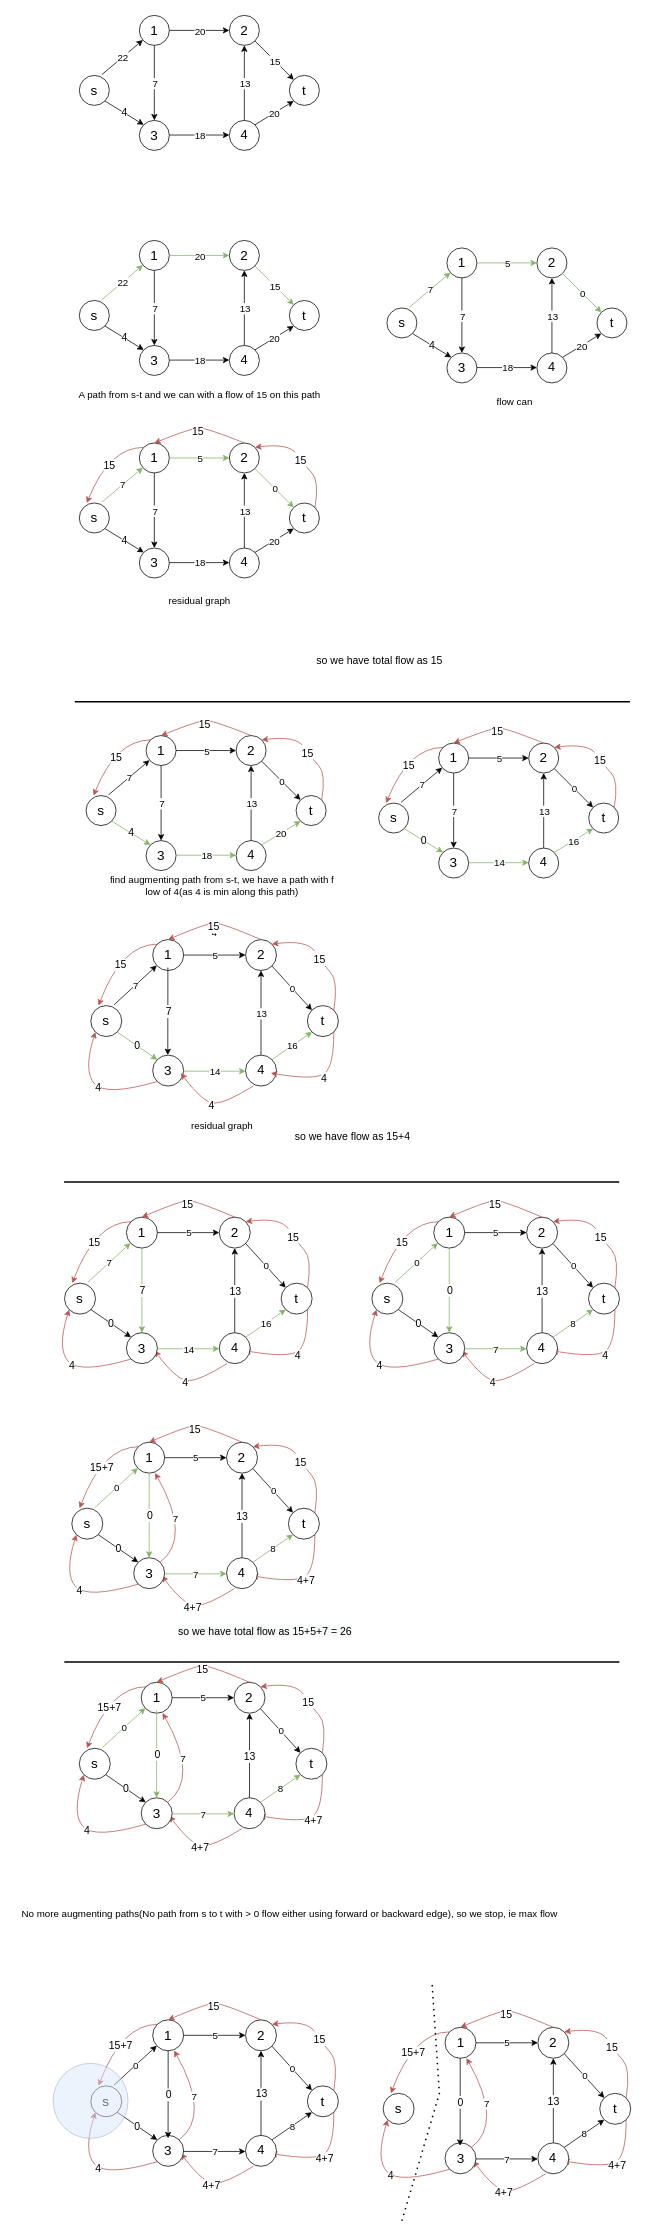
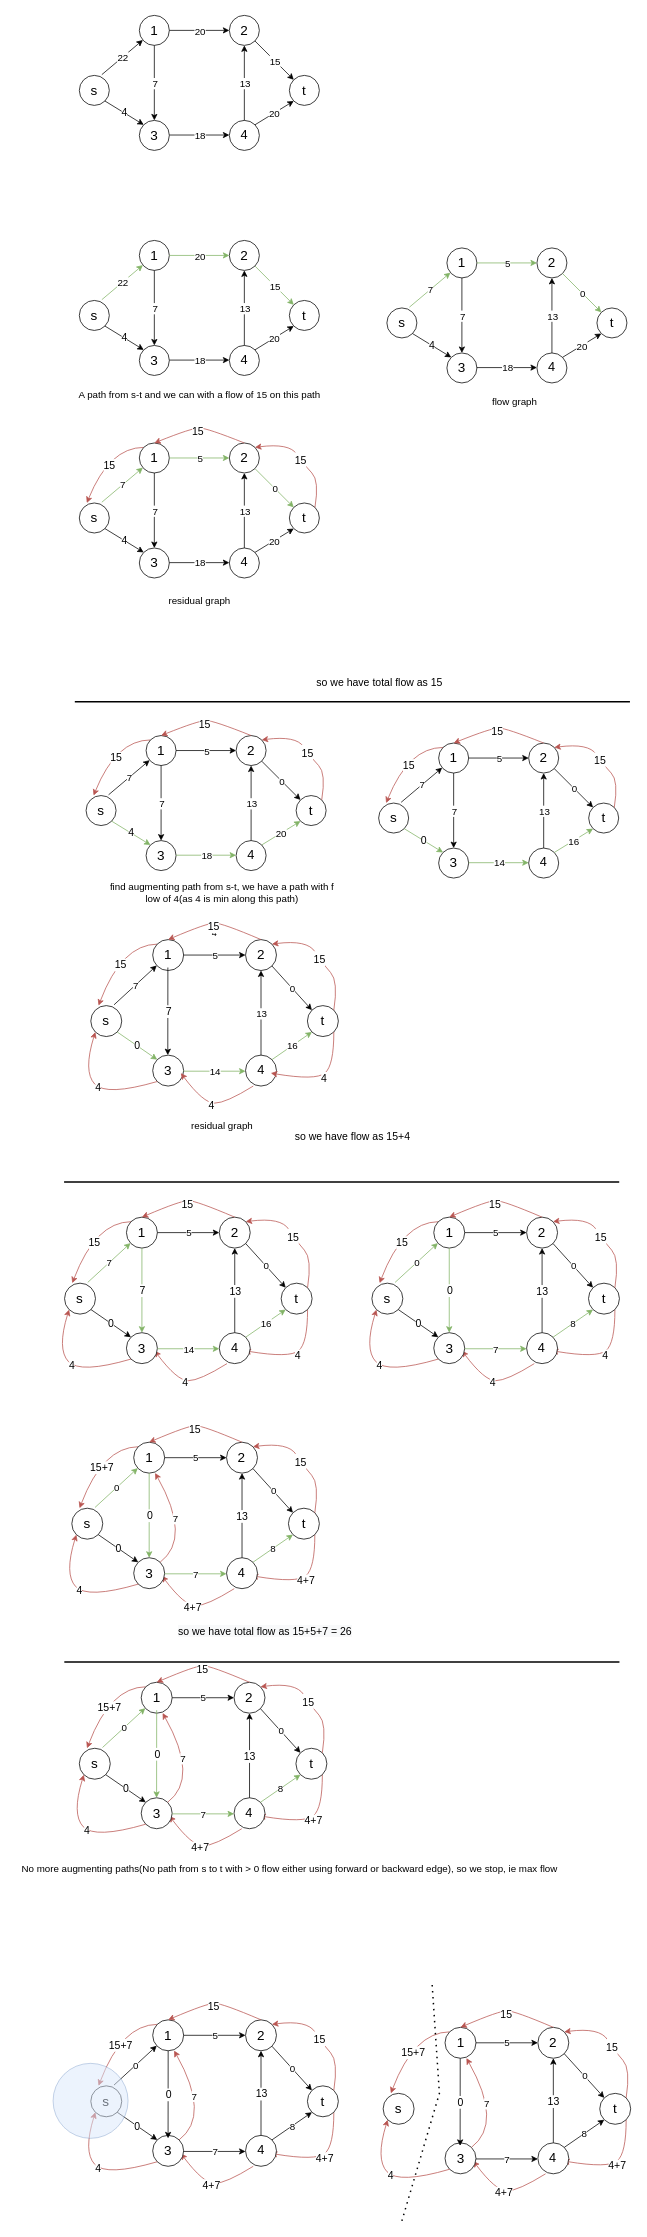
- <mxCell id="400" value="flow can" style="text;html=1;align=center;verticalAlign=middle;resizable=0;points=[];autosize=1;strokeColor=none;fillColor=none;fontSize=13;" vertex="1" parent="1"><mxGeometry x="645" y="525" width="80" height="20" as="geometry" /></mxCell>
+ <mxCell id="400" value="flow graph" style="text;html=1;align=center;verticalAlign=middle;resizable=0;points=[];autosize=1;strokeColor=none;fillColor=none;fontSize=13;" vertex="1" parent="1"><mxGeometry x="645" y="525" width="80" height="20" as="geometry" /></mxCell>
- <mxCell id="158" value="so we have total flow as 15" style="text;html=1;align=center;verticalAlign=middle;resizable=0;points=[];autosize=1;strokeColor=none;fillColor=none;fontSize=14;" parent="1" vertex="1"><mxGeometry x="415.31" y="870" width="180" height="20" as="geometry" /></mxCell>
+ <mxCell id="158" value="so we have total flow as 15" style="text;html=1;align=center;verticalAlign=middle;resizable=0;points=[];autosize=1;strokeColor=none;fillColor=none;fontSize=14;" parent="1" vertex="1"><mxGeometry x="415.31" y="900" width="180" height="20" as="geometry" /></mxCell>
- <mxCell id="403" value="find augmenting path from s-t, we have a path with f&lt;br&gt;low of 4(as 4 is min along this path)" style="text;html=1;align=center;verticalAlign=middle;resizable=0;points=[];autosize=1;strokeColor=none;fillColor=none;fontSize=13;" vertex="1" parent="1"><mxGeometry x="140.31" y="1160" width="310" height="40" as="geometry" /></mxCell>
+ <mxCell id="403" value="find augmenting path from s-t, we have a path with f&lt;br&gt;low of 4(as 4 is min along this path)" style="text;html=1;align=center;verticalAlign=middle;resizable=0;points=[];autosize=1;strokeColor=none;fillColor=none;fontSize=13;" vertex="1" parent="1"><mxGeometry x="140.31" y="1170" width="310" height="40" as="geometry" /></mxCell>
- <mxCell id="399" value="No more augmenting paths(No path from s to t with &amp;gt; 0 flow either using forward or backward edge), so we stop, ie max flow" style="text;html=1;align=center;verticalAlign=middle;resizable=0;points=[];autosize=1;strokeColor=none;fillColor=none;fontSize=13;" vertex="1" parent="1"><mxGeometry x="20" y="2540" width="730" height="20" as="geometry" /></mxCell>
+ <mxCell id="399" value="No more augmenting paths(No path from s to t with &amp;gt; 0 flow either using forward or backward edge), so we stop, ie max flow" style="text;html=1;align=center;verticalAlign=middle;resizable=0;points=[];autosize=1;strokeColor=none;fillColor=none;fontSize=13;" vertex="1" parent="1"><mxGeometry x="20" y="2480" width="730" height="20" as="geometry" /></mxCell>
